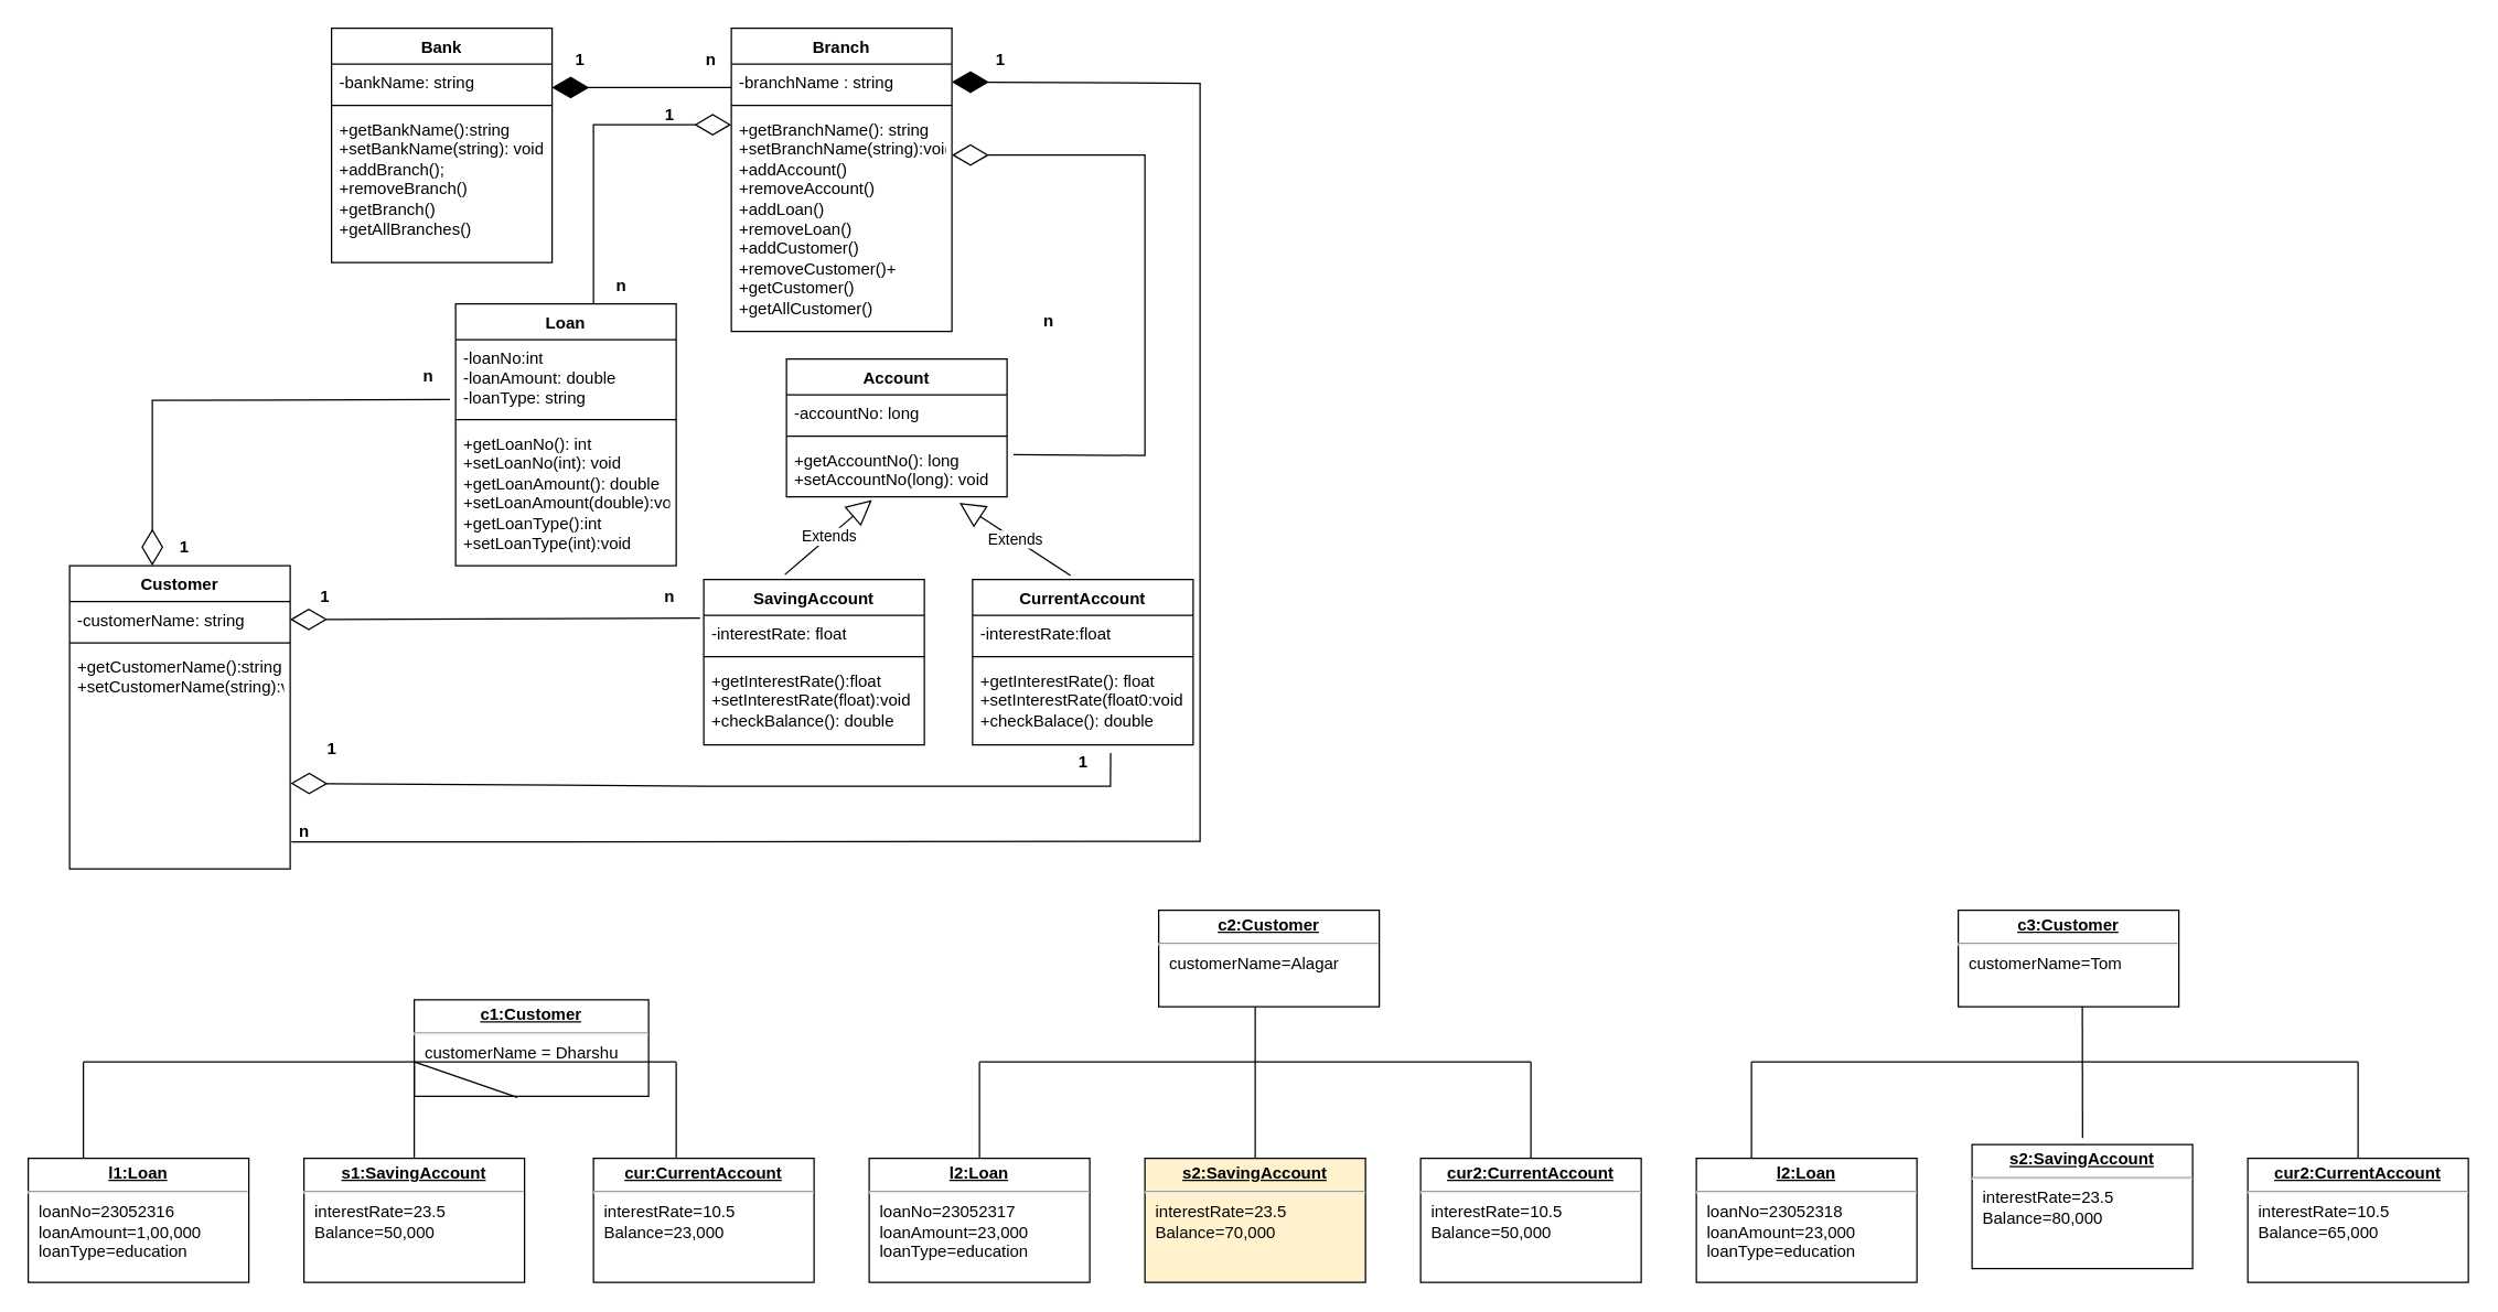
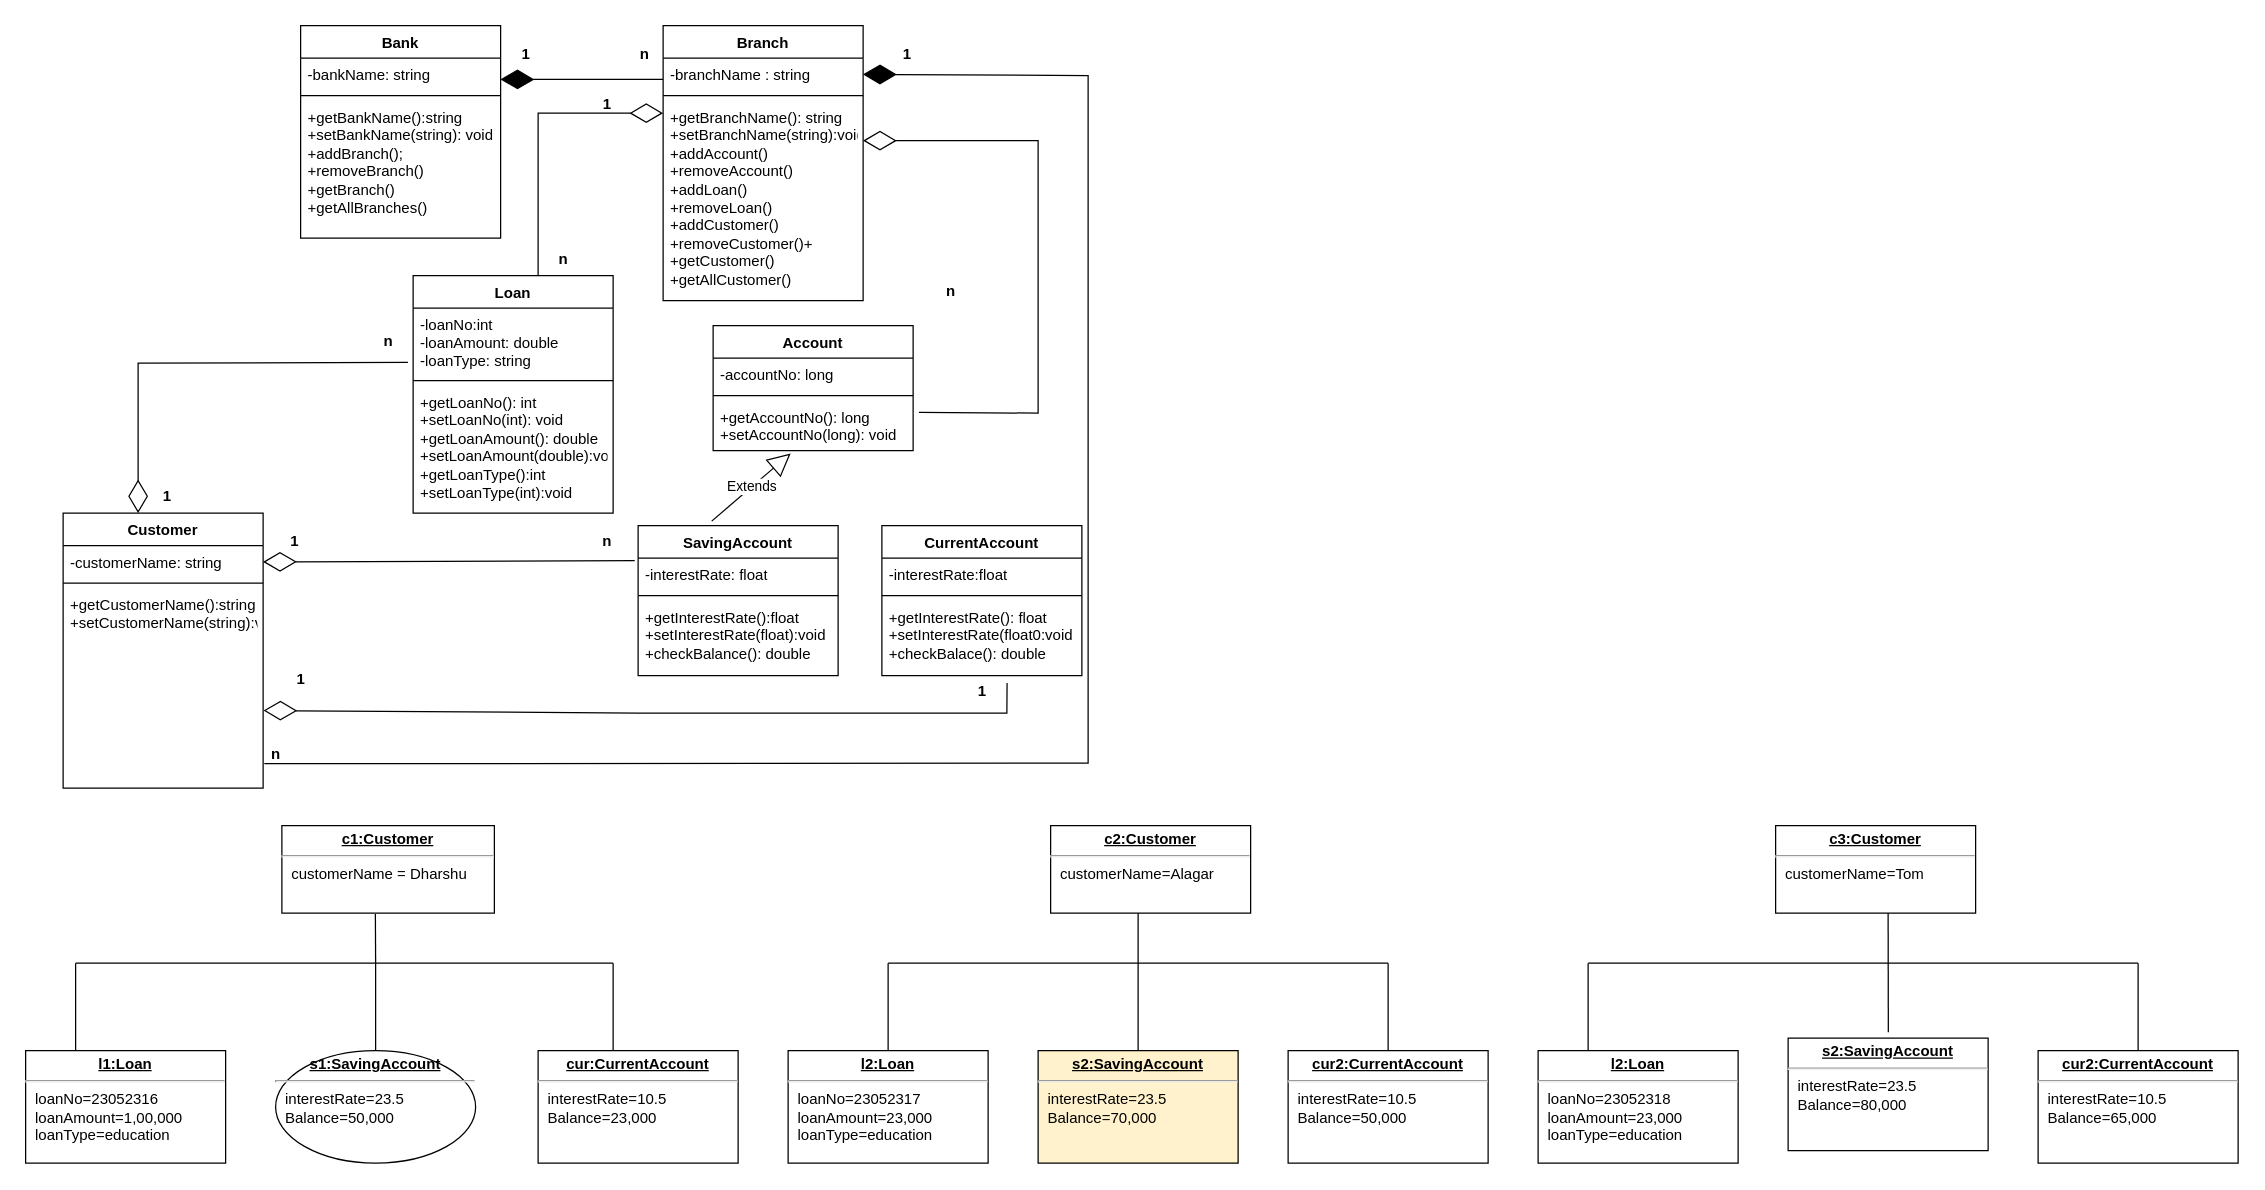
- <mxCell id="36" value="Extends" style="endArrow=block;endSize=16;endFill=0;html=1;rounded=0;exitX=0.444;exitY=-0.024;exitDx=0;exitDy=0;exitPerimeter=0;entryX=0.784;entryY=1.109;entryDx=0;entryDy=0;entryPerimeter=0;" edge="1" parent="1" source="26" target="17"><mxGeometry width="160" relative="1" as="geometry"><mxPoint x="749.12" y="344.01" as="sourcePoint" /><mxPoint x="700" y="290" as="targetPoint" /></mxGeometry></mxCell>
- <mxCell id="52" value="&lt;p style=&quot;margin:0px;margin-top:4px;text-align:center;text-decoration:underline;&quot;&gt;&lt;b&gt;c1:Customer&lt;/b&gt;&lt;/p&gt;&lt;hr&gt;&lt;p style=&quot;margin:0px;margin-left:8px;&quot;&gt;customerName = Dharshu&lt;br&gt;&lt;br&gt;&lt;/p&gt;" style="verticalAlign=top;align=left;overflow=fill;fontSize=12;fontFamily=Helvetica;html=1;whiteSpace=wrap;" vertex="1" parent="1"><mxGeometry x="300" y="725" width="170" height="70" as="geometry" /></mxCell>
+ <mxCell id="52" value="&lt;p style=&quot;margin:0px;margin-top:4px;text-align:center;text-decoration:underline;&quot;&gt;&lt;b&gt;c1:Customer&lt;/b&gt;&lt;/p&gt;&lt;hr&gt;&lt;p style=&quot;margin:0px;margin-left:8px;&quot;&gt;customerName = Dharshu&lt;br&gt;&lt;br&gt;&lt;/p&gt;" style="verticalAlign=top;align=left;overflow=fill;fontSize=12;fontFamily=Helvetica;html=1;whiteSpace=wrap;" vertex="1" parent="1"><mxGeometry x="225" y="660" width="170" height="70" as="geometry" /></mxCell>
- <mxCell id="56" value="&lt;p style=&quot;margin:0px;margin-top:4px;text-align:center;text-decoration:underline;&quot;&gt;&lt;b&gt;s1:SavingAccount&lt;/b&gt;&lt;/p&gt;&lt;hr&gt;&lt;p style=&quot;margin:0px;margin-left:8px;&quot;&gt;interestRate=23.5&lt;/p&gt;&lt;p style=&quot;margin:0px;margin-left:8px;&quot;&gt;Balance=50,000&lt;/p&gt;" style="verticalAlign=top;align=left;overflow=fill;fontSize=12;fontFamily=Helvetica;html=1;whiteSpace=wrap;" vertex="1" parent="1"><mxGeometry x="220" y="840" width="160" height="90" as="geometry" /></mxCell>
+ <mxCell id="56" value="&lt;p style=&quot;margin:0px;margin-top:4px;text-align:center;text-decoration:underline;&quot;&gt;&lt;b&gt;s1:SavingAccount&lt;/b&gt;&lt;/p&gt;&lt;hr&gt;&lt;p style=&quot;margin:0px;margin-left:8px;&quot;&gt;interestRate=23.5&lt;/p&gt;&lt;p style=&quot;margin:0px;margin-left:8px;&quot;&gt;Balance=50,000&lt;/p&gt;" style="ellipse;verticalAlign=top;align=left;overflow=fill;fontSize=12;fontFamily=Helvetica;html=1;whiteSpace=wrap;" vertex="1" parent="1"><mxGeometry x="220" y="840" width="160" height="90" as="geometry" /></mxCell>
